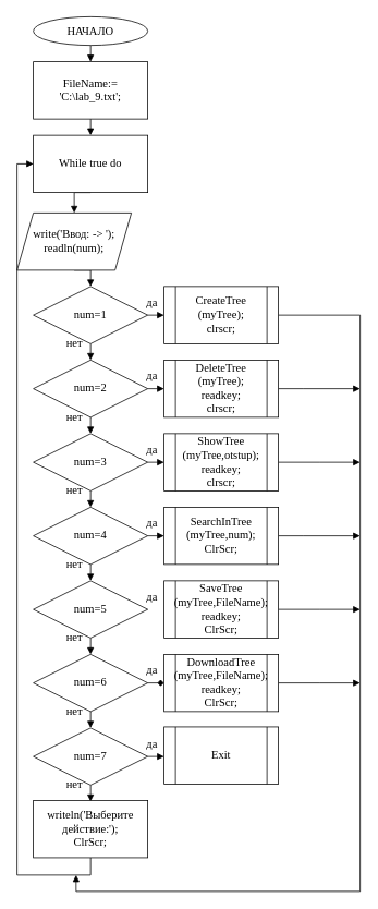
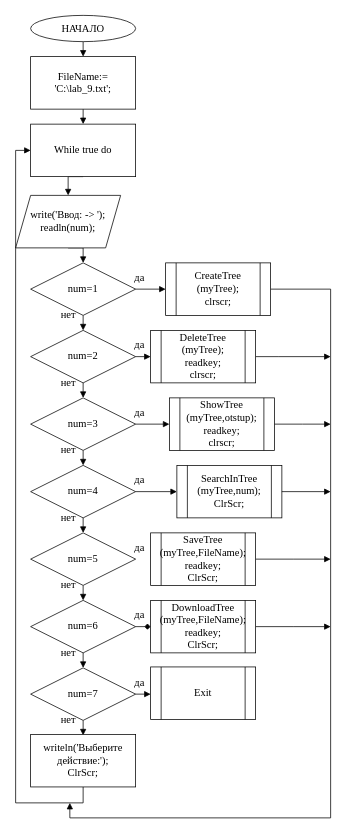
- <mxCell id="30" value="&lt;div&gt;CreateTree&lt;/div&gt;&lt;div&gt;&lt;span&gt;(myTree);&lt;/span&gt;&lt;/div&gt;&lt;div&gt;&lt;span&gt;clrscr;&lt;/span&gt;&lt;/div&gt;" style="shape=process;whiteSpace=wrap;html=1;backgroundOutline=1;strokeWidth=1;fontFamily=Times New Roman;fontSize=14;" parent="1" vertex="1"><mxGeometry x="200" y="350" width="140" height="70" as="geometry" /></mxCell>
+ <mxCell id="30" value="&lt;div&gt;CreateTree&lt;/div&gt;&lt;div&gt;&lt;span&gt;(myTree);&lt;/span&gt;&lt;/div&gt;&lt;div&gt;&lt;span&gt;clrscr;&lt;/span&gt;&lt;/div&gt;" style="shape=process;whiteSpace=wrap;html=1;backgroundOutline=1;strokeWidth=1;fontFamily=Times New Roman;fontSize=14;" parent="1" vertex="1"><mxGeometry x="220" y="350" width="140" height="70" as="geometry" /></mxCell>
- <mxCell id="34" value="ShowTree&lt;br&gt;(myTree,otstup);&lt;div&gt;&lt;span&gt;readkey;&lt;/span&gt;&lt;br&gt;&lt;/div&gt;&lt;div&gt;clrscr;&lt;/div&gt;" style="shape=process;whiteSpace=wrap;html=1;backgroundOutline=1;strokeWidth=1;fontFamily=Times New Roman;fontSize=14;" parent="1" vertex="1"><mxGeometry x="200" y="530" width="140" height="70" as="geometry" /></mxCell>
+ <mxCell id="34" value="ShowTree&lt;br&gt;(myTree,otstup);&lt;div&gt;&lt;span&gt;readkey;&lt;/span&gt;&lt;br&gt;&lt;/div&gt;&lt;div&gt;clrscr;&lt;/div&gt;" style="shape=process;whiteSpace=wrap;html=1;backgroundOutline=1;strokeWidth=1;fontFamily=Times New Roman;fontSize=14;" parent="1" vertex="1"><mxGeometry x="225" y="530" width="140" height="70" as="geometry" /></mxCell>
- <mxCell id="36" value="&lt;div&gt;SearchInTree&lt;/div&gt;&lt;div&gt;(myTree,num);&lt;/div&gt;&lt;div&gt;&lt;span&gt;ClrScr;&lt;/span&gt;&lt;/div&gt;" style="shape=process;whiteSpace=wrap;html=1;backgroundOutline=1;strokeWidth=1;fontFamily=Times New Roman;fontSize=14;" parent="1" vertex="1"><mxGeometry x="200" y="620" width="140" height="70" as="geometry" /></mxCell>
+ <mxCell id="36" value="&lt;div&gt;SearchInTree&lt;/div&gt;&lt;div&gt;(myTree,num);&lt;/div&gt;&lt;div&gt;&lt;span&gt;ClrScr;&lt;/span&gt;&lt;/div&gt;" style="shape=process;whiteSpace=wrap;html=1;backgroundOutline=1;strokeWidth=1;fontFamily=Times New Roman;fontSize=14;" parent="1" vertex="1"><mxGeometry x="235" y="620" width="140" height="70" as="geometry" /></mxCell>
